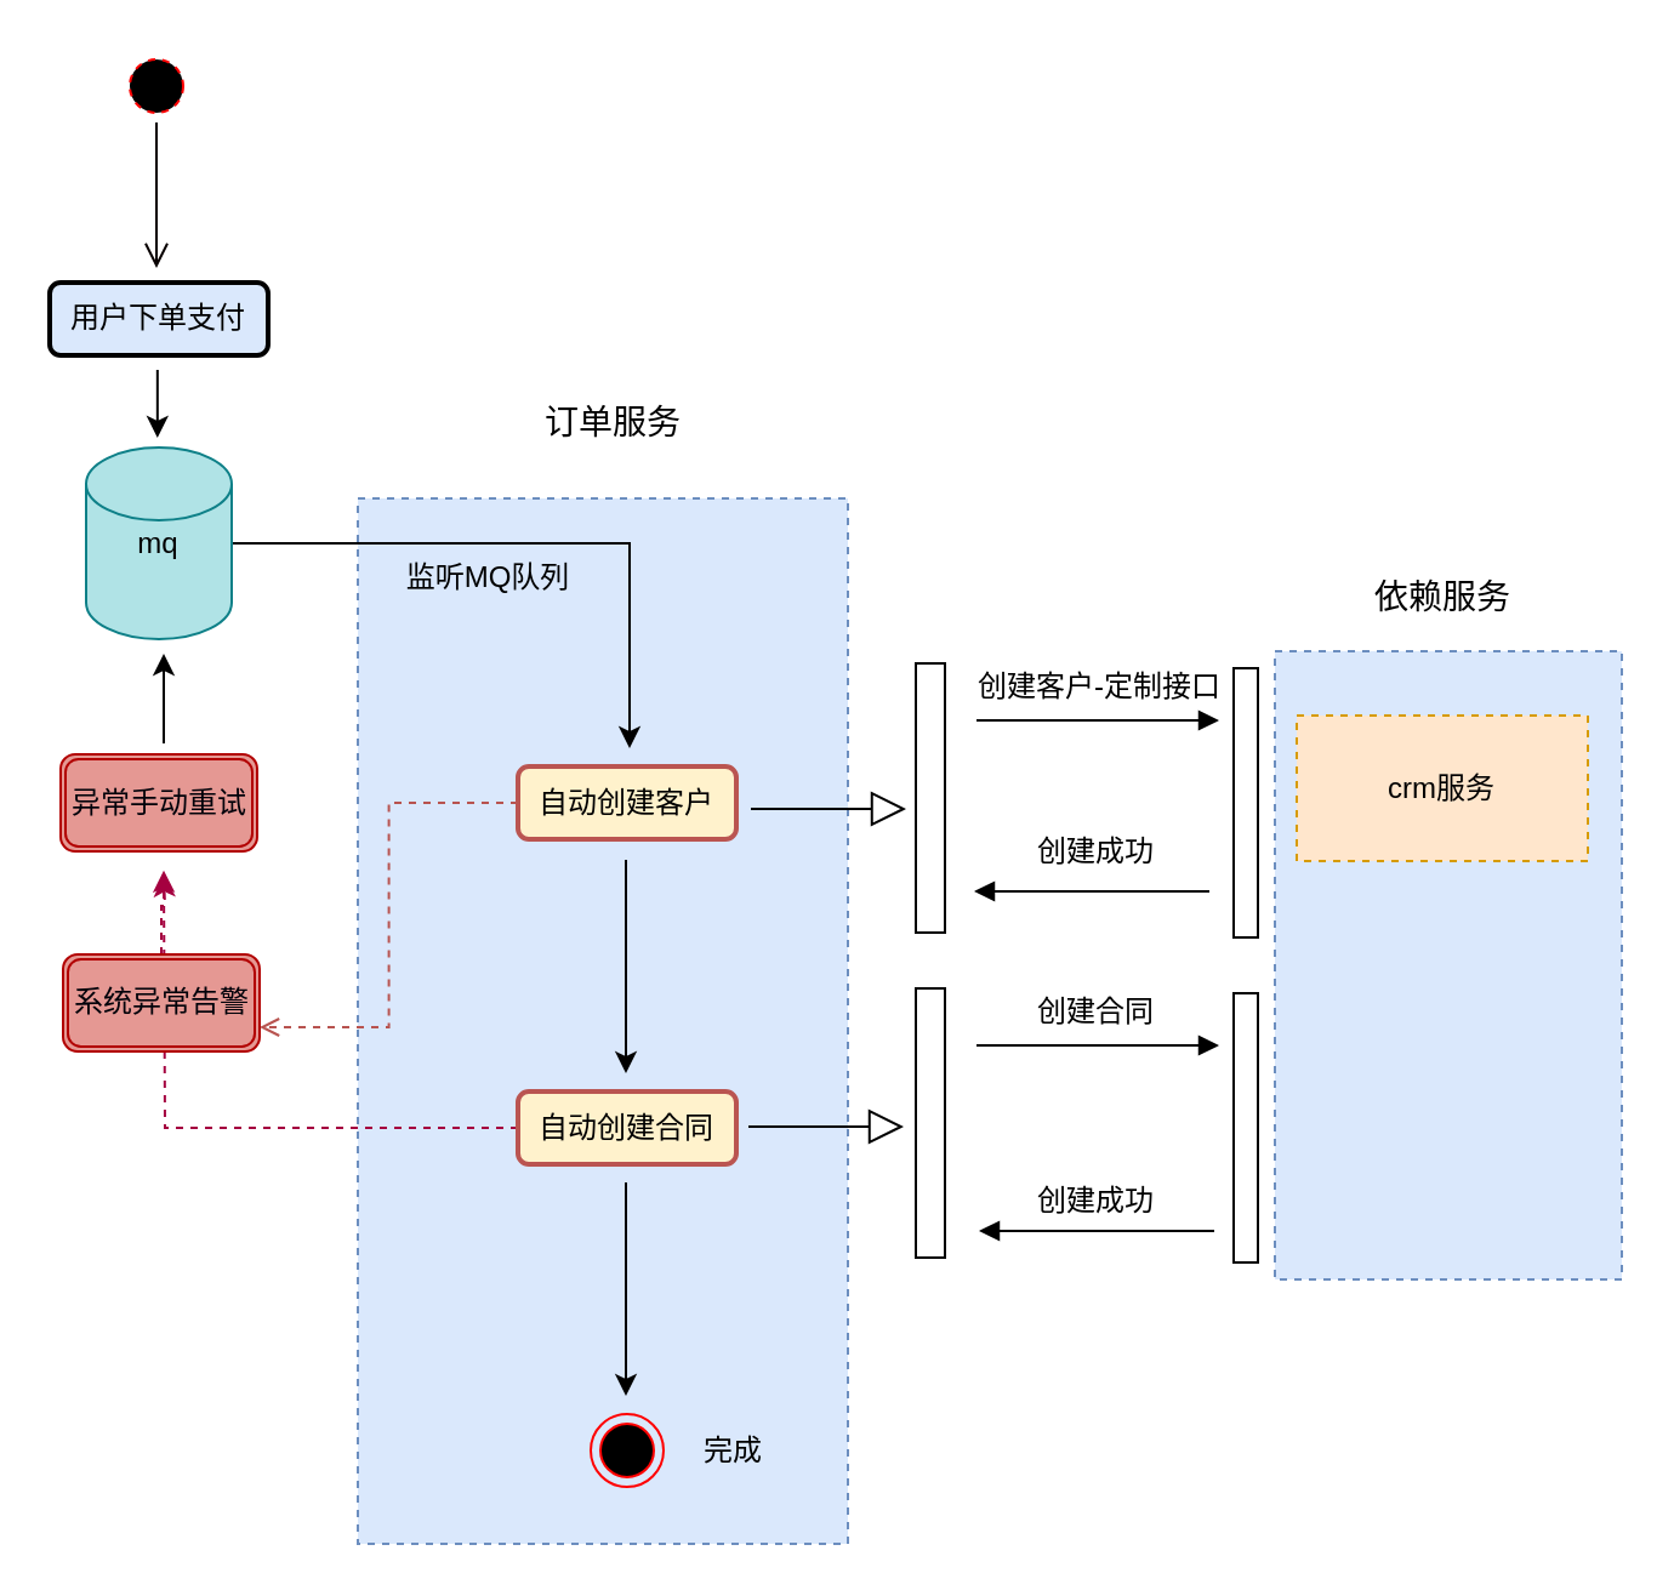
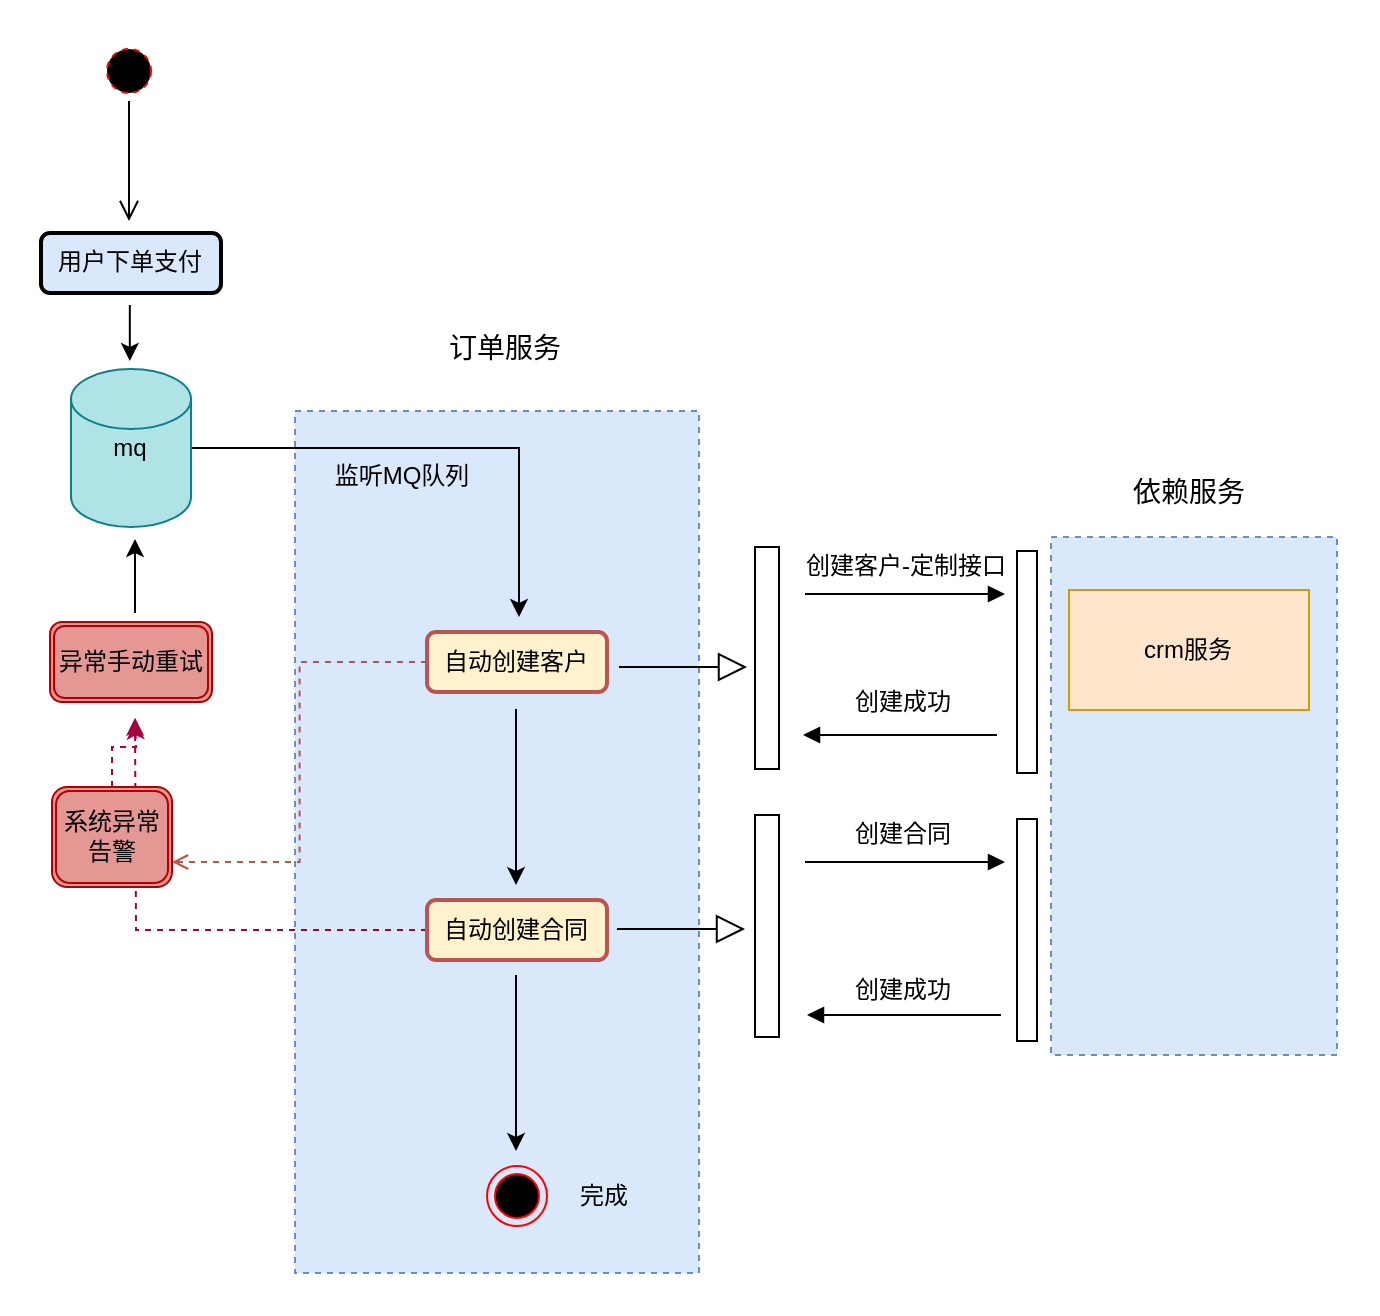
- <mxCell id="17" value="crm服务" style="rounded=0;whiteSpace=wrap;html=1;shadow=0;glass=0;sketch=0;fillColor=#ffe6cc;strokeColor=#d79b00;dashed=1;" parent="1" vertex="1"><mxGeometry x="534" y="294.5" width="120" height="60" as="geometry" /></mxCell>
+ <mxCell id="17" value="crm服务" style="rounded=0;whiteSpace=wrap;html=1;shadow=0;glass=0;sketch=0;fillColor=#ffe6cc;strokeColor=#d79b00;" parent="1" vertex="1"><mxGeometry x="534" y="294.5" width="120" height="60" as="geometry" /></mxCell>
- <mxCell id="38" value="&lt;font color=&quot;#02020a&quot;&gt;系统异常告警&lt;/font&gt;" style="shape=ext;double=1;rounded=1;whiteSpace=wrap;html=1;shadow=0;glass=0;sketch=0;strokeColor=#B20000;fontColor=#ffffff;fillColor=#E59893;" parent="1" vertex="1"><mxGeometry x="25.5" y="393" width="81" height="40" as="geometry" /></mxCell>
+ <mxCell id="38" value="&lt;font color=&quot;#02020a&quot;&gt;系统异常告警&lt;/font&gt;" style="shape=ext;double=1;rounded=1;whiteSpace=wrap;html=1;shadow=0;glass=0;sketch=0;strokeColor=#B20000;fontColor=#ffffff;fillColor=#E59893;" parent="1" vertex="1"><mxGeometry x="25.5" y="393" width="60" height="50" as="geometry" /></mxCell>
